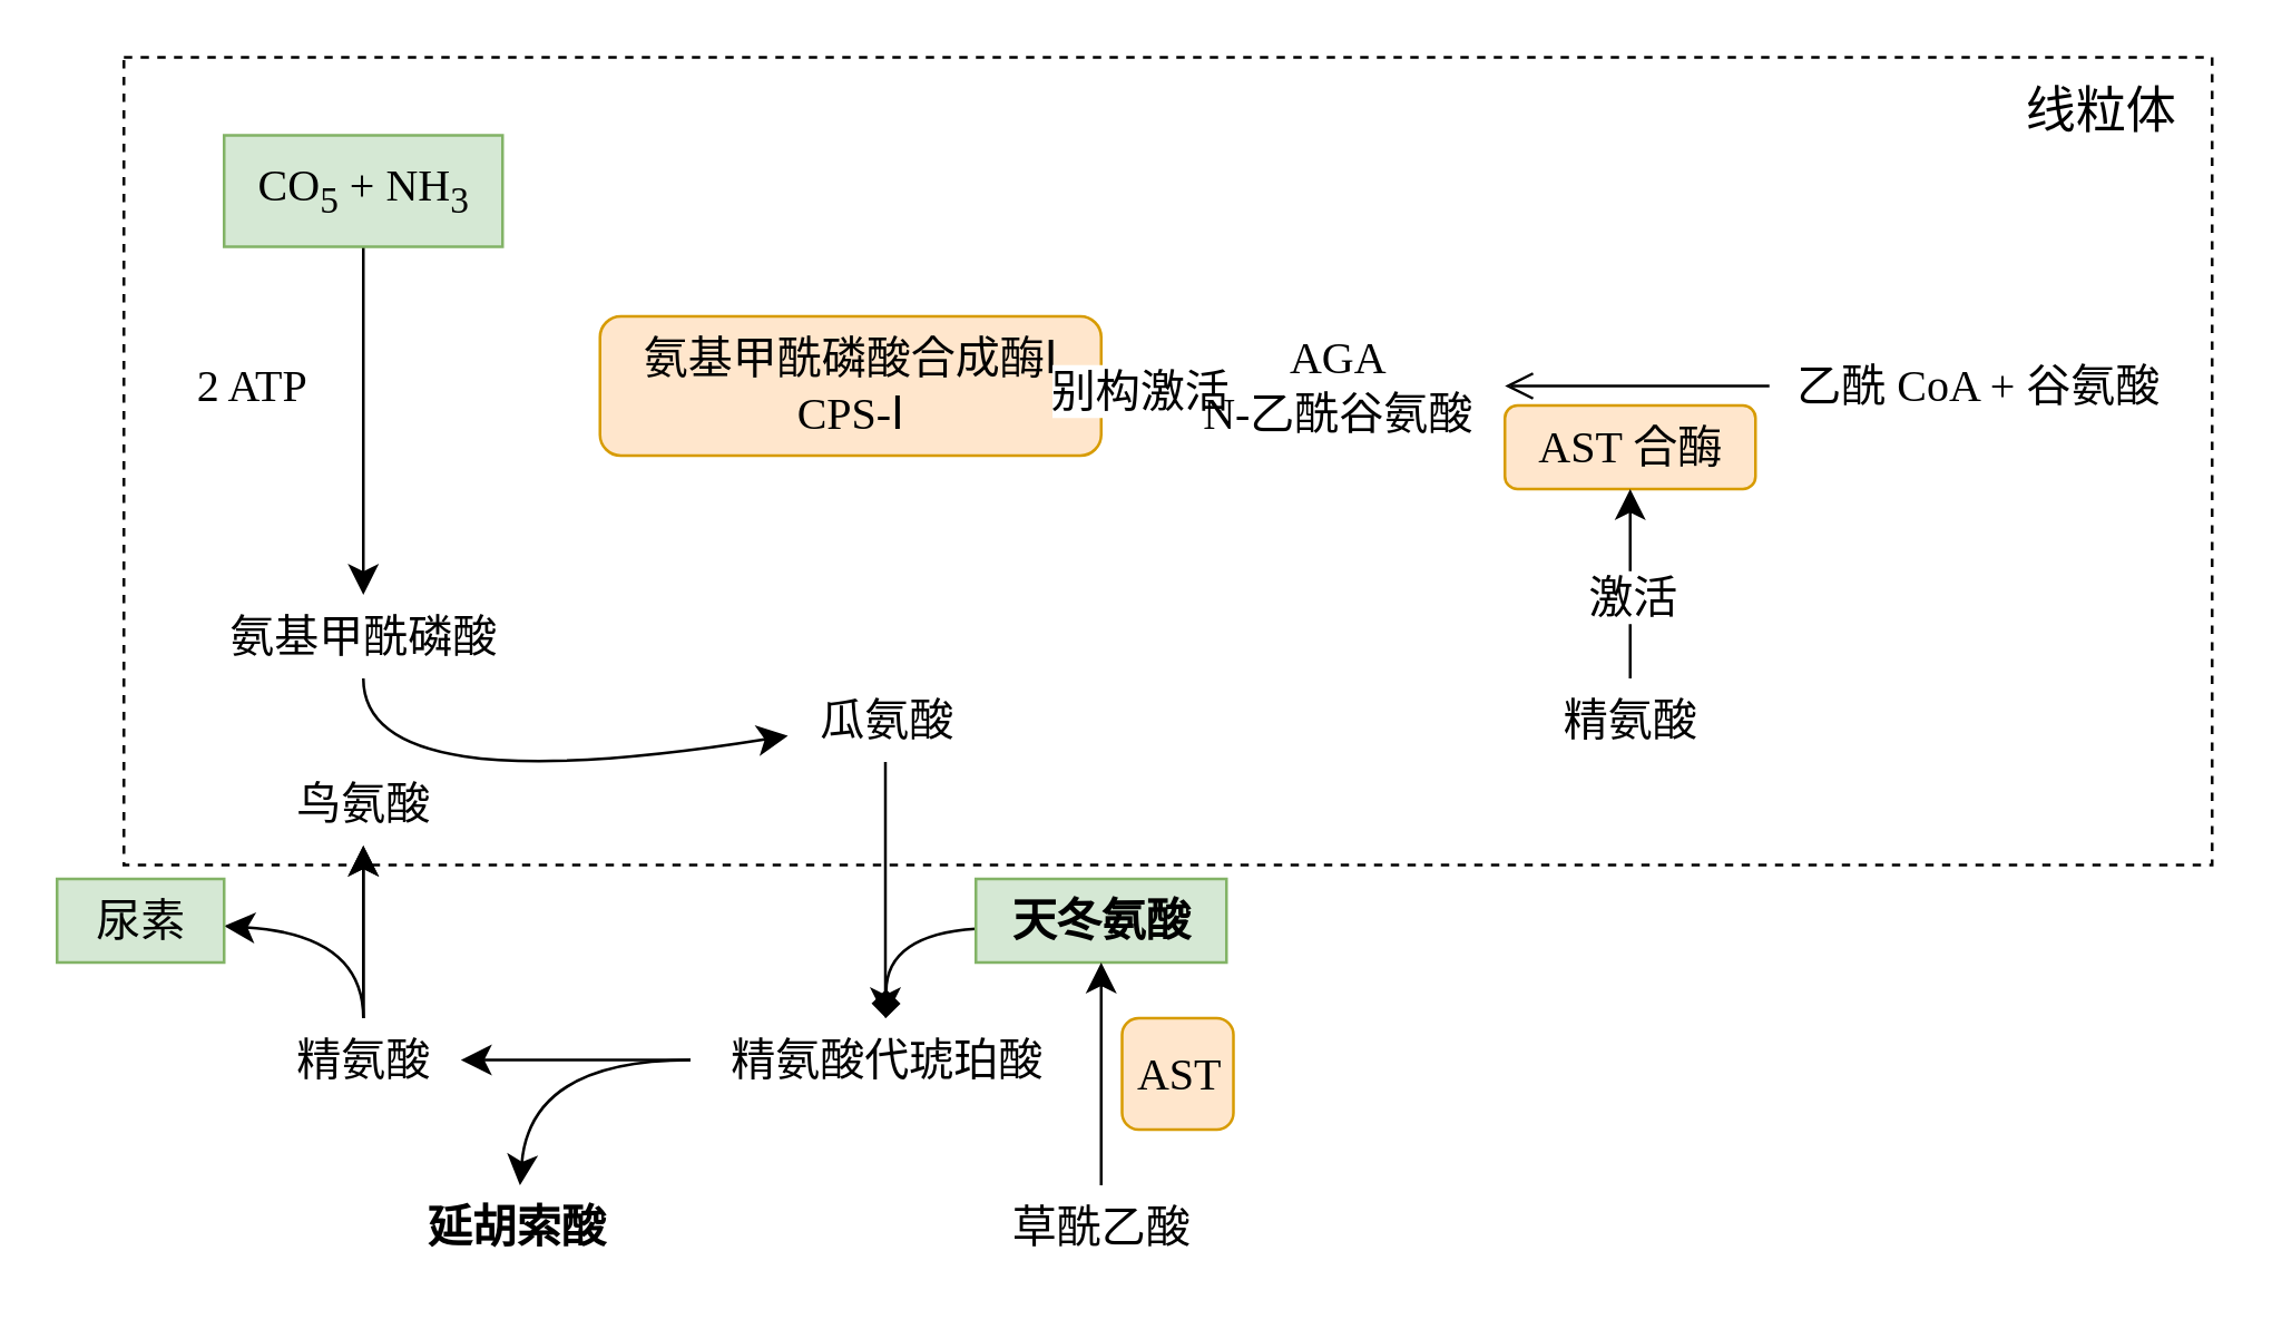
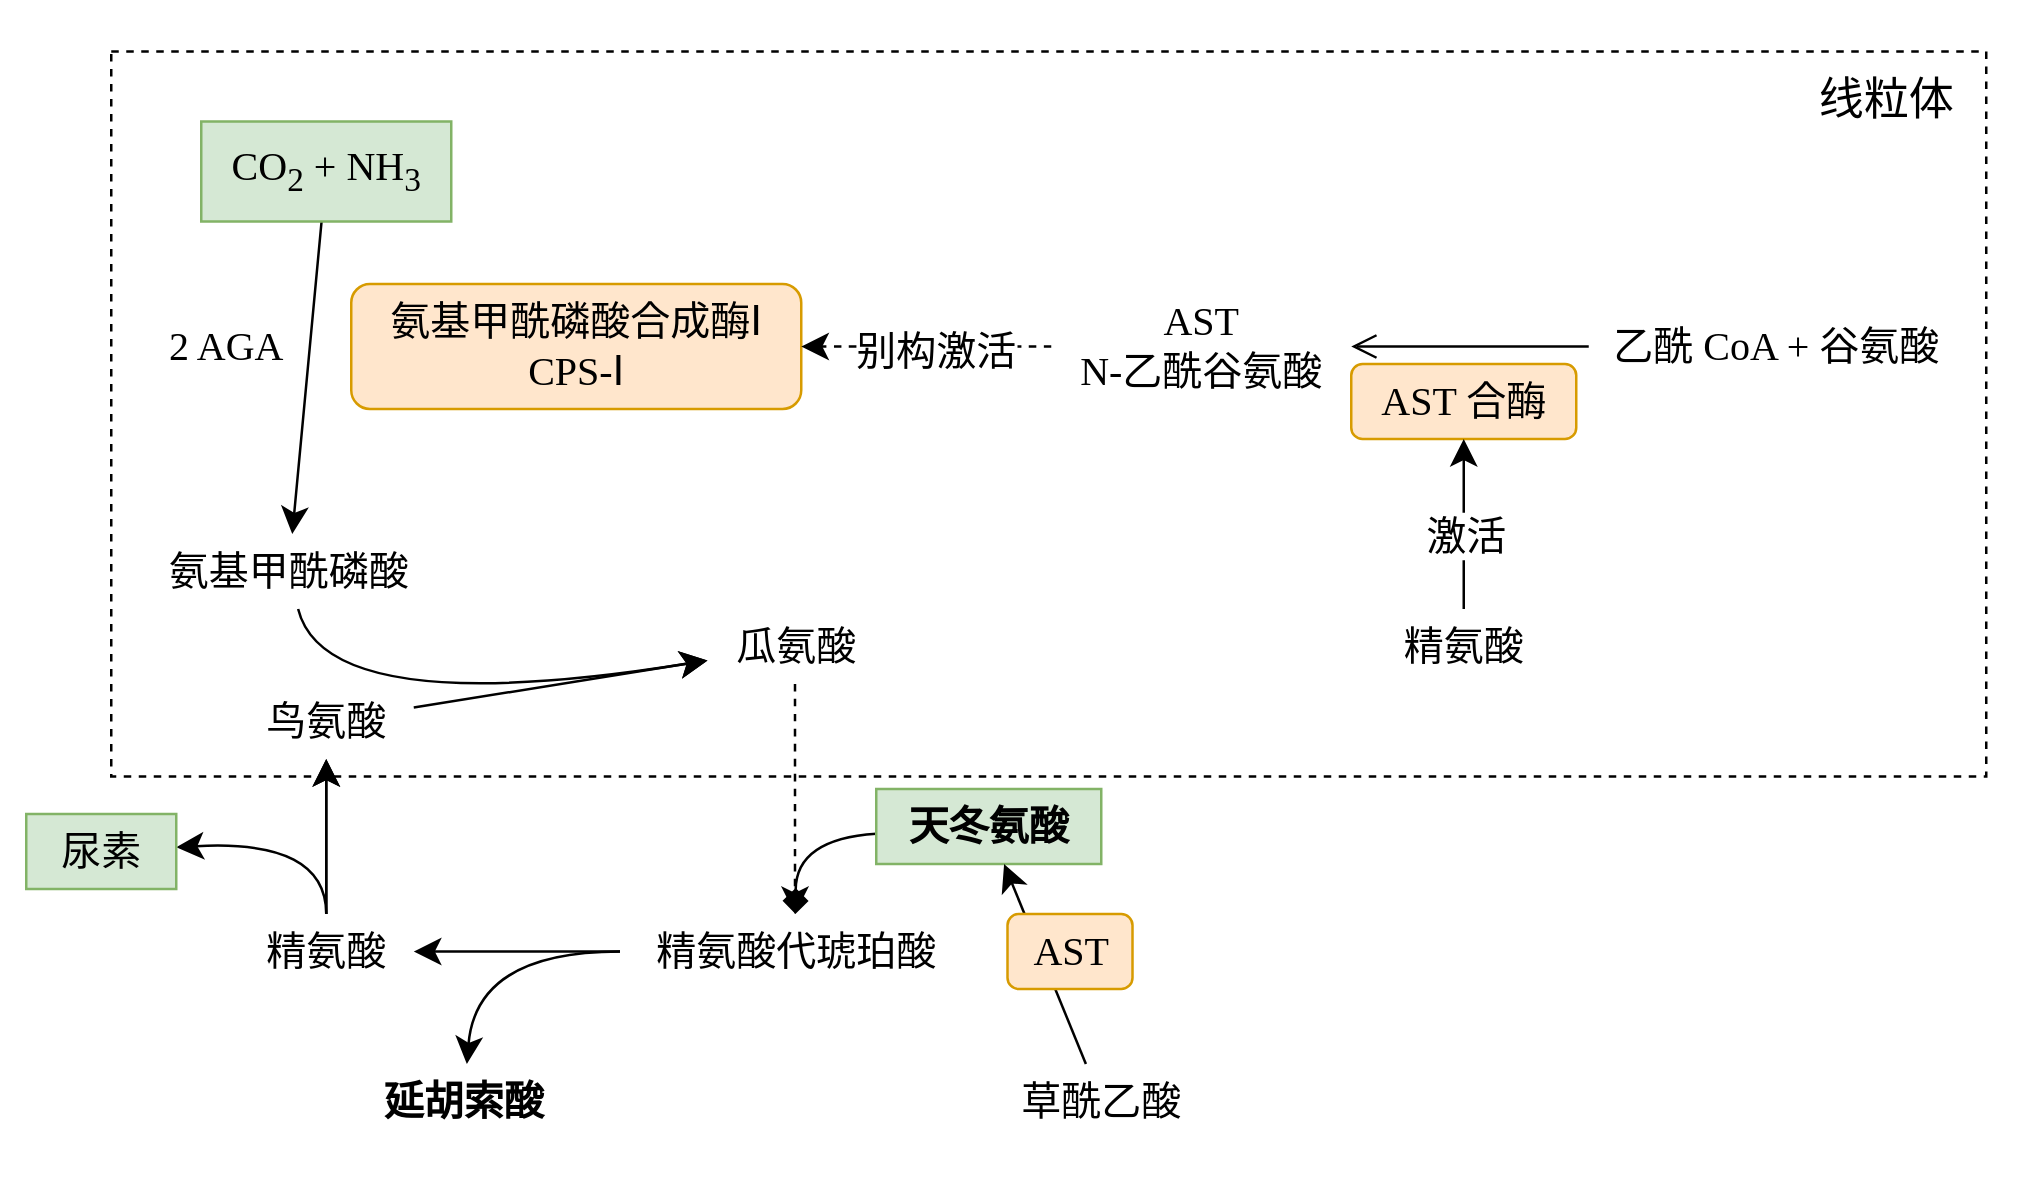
- <mxCell id="4" value="CO&lt;sub&gt;5&lt;/sub&gt;&amp;nbsp;+ NH&lt;sub&gt;3&lt;/sub&gt;" style="text;html=1;align=center;verticalAlign=middle;resizable=0;points=[];autosize=1;strokeColor=#82b366;fillColor=#d5e8d4;fontSize=16;fontFamily=var(--font-sans);" parent="1" vertex="1"><mxGeometry x="80" y="48" width="100" height="40" as="geometry" /></mxCell>
+ <mxCell id="4" value="CO&lt;sub&gt;2&lt;/sub&gt;&amp;nbsp;+ NH&lt;sub&gt;3&lt;/sub&gt;" style="text;html=1;align=center;verticalAlign=middle;resizable=0;points=[];autosize=1;strokeColor=#82b366;fillColor=#d5e8d4;fontSize=16;fontFamily=var(--font-sans);" parent="1" vertex="1"><mxGeometry x="80" y="48" width="100" height="40" as="geometry" /></mxCell>
- <mxCell id="7" value="2 ATP" style="text;html=1;align=center;verticalAlign=middle;resizable=0;points=[];autosize=1;strokeColor=none;fillColor=none;fontSize=16;fontFamily=var(--font-sans);" parent="1" vertex="1"><mxGeometry x="60" y="123" width="60" height="30" as="geometry" /></mxCell>
+ <mxCell id="7" value="2 AGA" style="text;html=1;align=center;verticalAlign=middle;resizable=0;points=[];autosize=1;strokeColor=none;fillColor=none;fontSize=16;fontFamily=var(--font-sans);" parent="1" vertex="1"><mxGeometry x="60" y="123" width="60" height="30" as="geometry" /></mxCell>
- <mxCell id="8" value="氨基甲酰磷酸合成酶Ⅰ&lt;br&gt;CPS-Ⅰ" style="text;html=1;align=center;verticalAlign=middle;resizable=0;points=[];autosize=1;strokeColor=#d79b00;fillColor=#ffe6cc;fontSize=16;rounded=1;fontFamily=var(--font-sans);" parent="1" vertex="1"><mxGeometry x="215" y="113" width="180" height="50" as="geometry" /></mxCell>
+ <mxCell id="8" value="氨基甲酰磷酸合成酶Ⅰ&lt;br&gt;CPS-Ⅰ" style="text;html=1;align=center;verticalAlign=middle;resizable=0;points=[];autosize=1;strokeColor=#d79b00;fillColor=#ffe6cc;fontSize=16;rounded=1;fontFamily=var(--font-sans);" parent="1" vertex="1"><mxGeometry x="140" y="113" width="180" height="50" as="geometry" /></mxCell>
- <mxCell id="23" value="AGA&lt;br&gt;N-乙酰谷氨酸" style="text;html=1;align=center;verticalAlign=middle;resizable=0;points=[];autosize=1;strokeColor=none;fillColor=none;fontSize=16;fontFamily=var(--font-sans);" parent="1" vertex="1"><mxGeometry x="420" y="113" width="120" height="50" as="geometry" /></mxCell>
+ <mxCell id="23" value="AST&lt;br&gt;N-乙酰谷氨酸" style="text;html=1;align=center;verticalAlign=middle;resizable=0;points=[];autosize=1;strokeColor=none;fillColor=none;fontSize=16;fontFamily=var(--font-sans);" parent="1" vertex="1"><mxGeometry x="420" y="113" width="120" height="50" as="geometry" /></mxCell>
- <mxCell id="6" value="氨基甲酰磷酸" style="text;html=1;align=center;verticalAlign=middle;resizable=0;points=[];autosize=1;strokeColor=none;fillColor=none;fontSize=16;fontFamily=var(--font-sans);" parent="1" vertex="1"><mxGeometry x="70" y="213" width="120" height="30" as="geometry" /></mxCell>
+ <mxCell id="6" value="氨基甲酰磷酸" style="text;html=1;align=center;verticalAlign=middle;resizable=0;points=[];autosize=1;strokeColor=none;fillColor=none;fontSize=16;fontFamily=var(--font-sans);" parent="1" vertex="1"><mxGeometry x="55" y="213" width="120" height="30" as="geometry" /></mxCell>
+ <mxCell id="9" value="" style="edgeStyle=none;curved=1;rounded=0;orthogonalLoop=1;jettySize=auto;html=1;fontSize=12;startSize=8;endSize=8;fontFamily=var(--font-sans);" parent="1" source="29" target="11" edge="1"><mxGeometry relative="1" as="geometry" /></mxCell>
- <mxCell id="10" value="" style="edgeStyle=none;curved=1;rounded=0;orthogonalLoop=1;jettySize=auto;html=1;fontSize=12;startSize=8;endSize=8;fontFamily=var(--font-sans);" parent="1" source="11" target="14" edge="1"><mxGeometry relative="1" as="geometry" /></mxCell>
+ <mxCell id="10" value="" style="edgeStyle=none;curved=1;rounded=0;orthogonalLoop=1;jettySize=auto;html=1;fontSize=12;startSize=8;endSize=8;fontFamily=var(--font-sans);dashed=1;" parent="1" source="11" target="14" edge="1"><mxGeometry relative="1" as="geometry" /></mxCell>
- <mxCell id="20" value="尿素" style="text;html=1;align=center;verticalAlign=middle;resizable=0;points=[];autosize=1;strokeColor=#82b366;fillColor=#d5e8d4;fontSize=16;fontFamily=var(--font-sans);" parent="1" vertex="1"><mxGeometry x="20" y="315" width="60" height="30" as="geometry" /></mxCell>
+ <mxCell id="20" value="尿素" style="text;html=1;align=center;verticalAlign=middle;resizable=0;points=[];autosize=1;strokeColor=#82b366;fillColor=#d5e8d4;fontSize=16;fontFamily=var(--font-sans);" parent="1" vertex="1"><mxGeometry x="10" y="325" width="60" height="30" as="geometry" /></mxCell>
- <mxCell id="32" value="AST" style="text;html=1;align=center;verticalAlign=middle;resizable=0;points=[];autosize=1;strokeColor=#d79b00;fillColor=#ffe6cc;fontSize=16;rounded=1;fontFamily=var(--font-sans);" parent="1" vertex="1"><mxGeometry x="402.5" y="365" width="40" height="40" as="geometry" /></mxCell>
+ <mxCell id="32" value="AST" style="text;html=1;align=center;verticalAlign=middle;resizable=0;points=[];autosize=1;strokeColor=#d79b00;fillColor=#ffe6cc;fontSize=16;rounded=1;fontFamily=var(--font-sans);" parent="1" vertex="1"><mxGeometry x="402.5" y="365" width="50" height="30" as="geometry" /></mxCell>
- <mxCell id="31" value="草酰乙酸" style="text;html=1;align=center;verticalAlign=middle;resizable=0;points=[];autosize=1;strokeColor=none;fillColor=none;fontSize=16;fontFamily=var(--font-sans);" parent="1" vertex="1"><mxGeometry x="350" y="425" width="90" height="30" as="geometry" /></mxCell>
+ <mxCell id="31" value="草酰乙酸" style="text;html=1;align=center;verticalAlign=middle;resizable=0;points=[];autosize=1;strokeColor=none;fillColor=none;fontSize=16;fontFamily=var(--font-sans);" parent="1" vertex="1"><mxGeometry x="395" y="425" width="90" height="30" as="geometry" /></mxCell>
